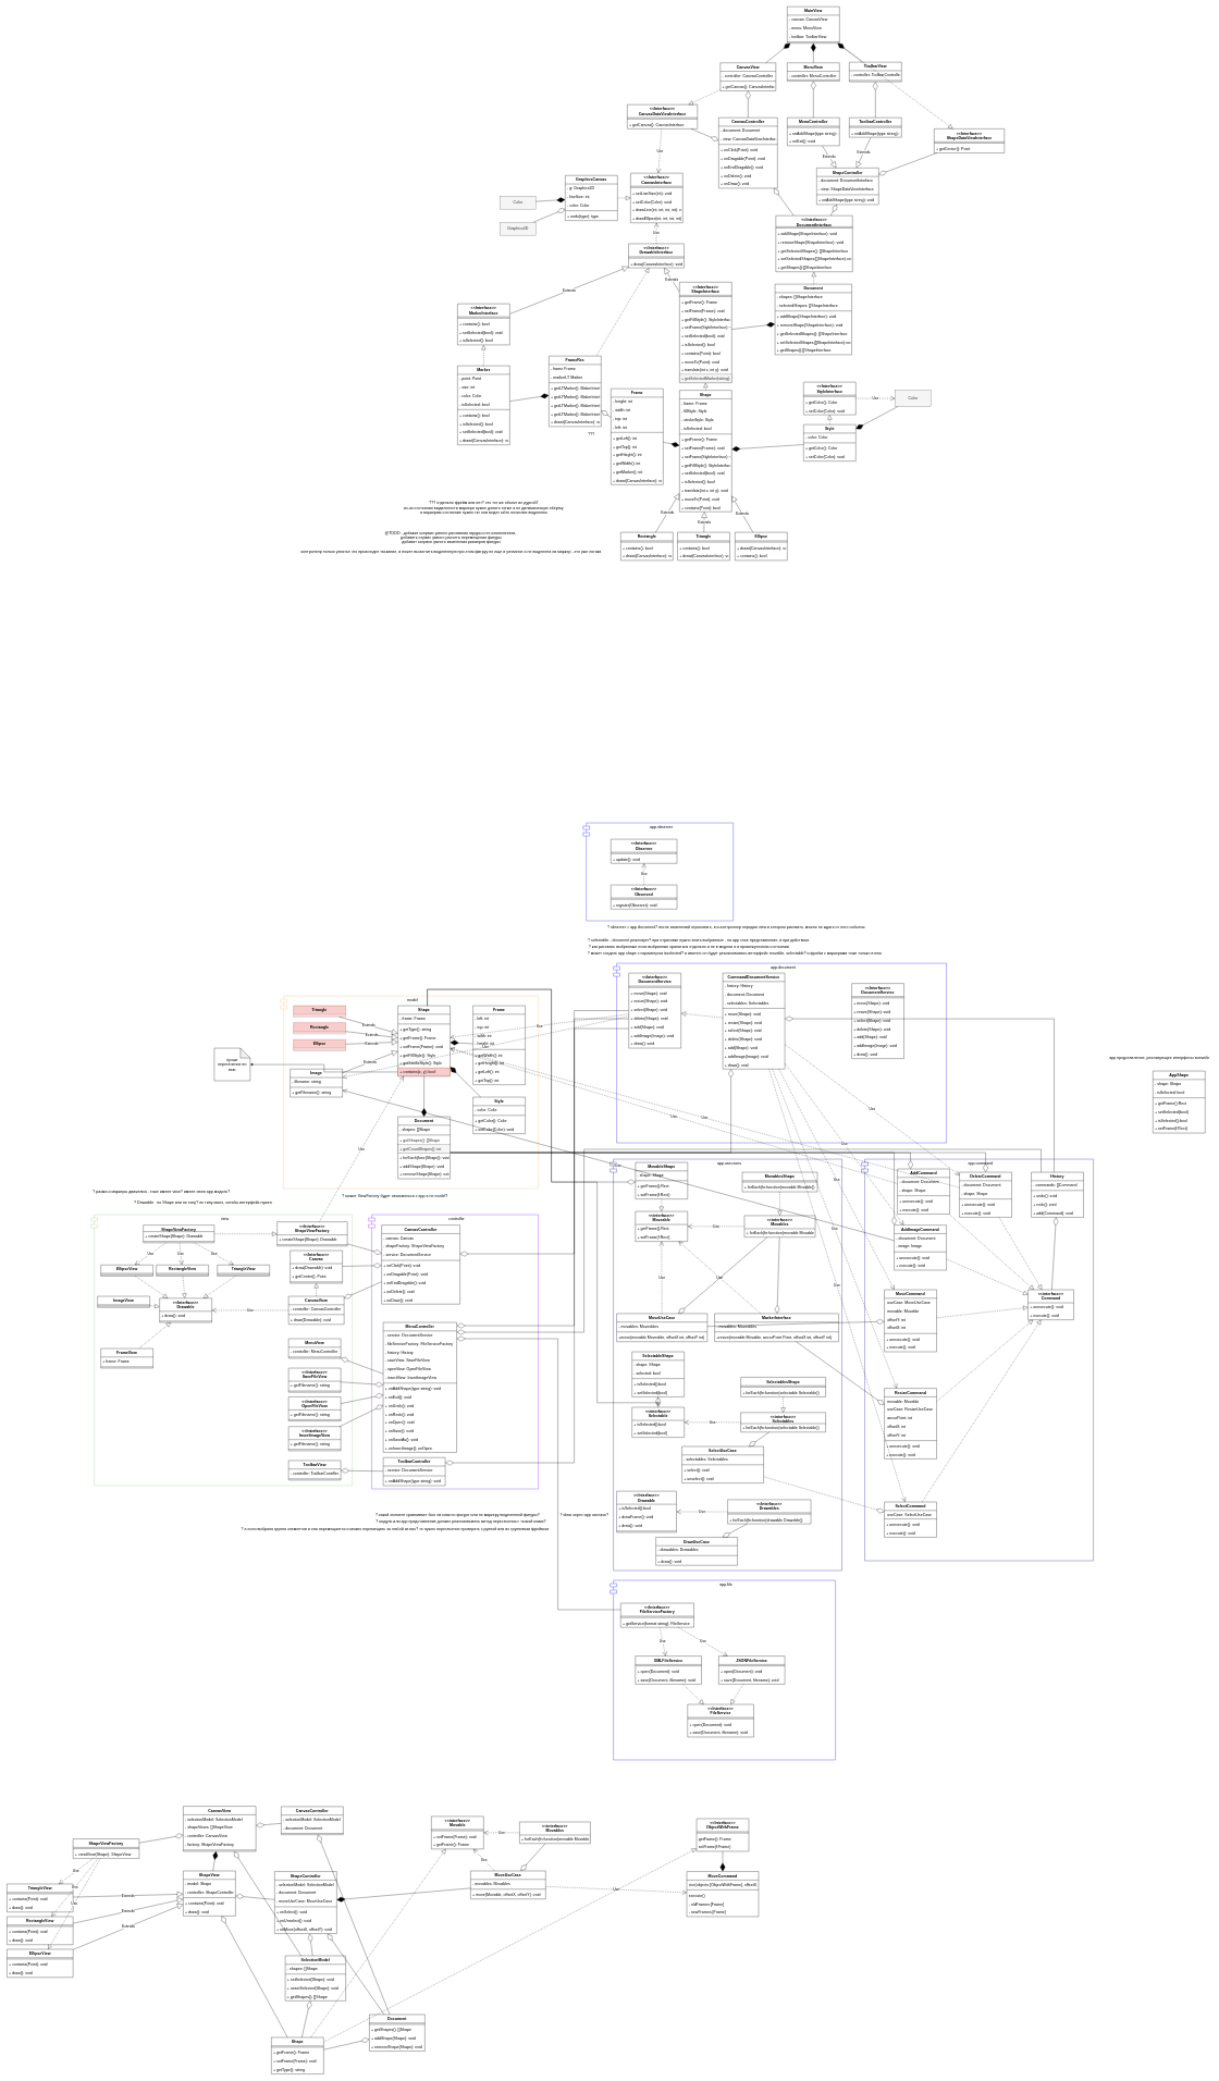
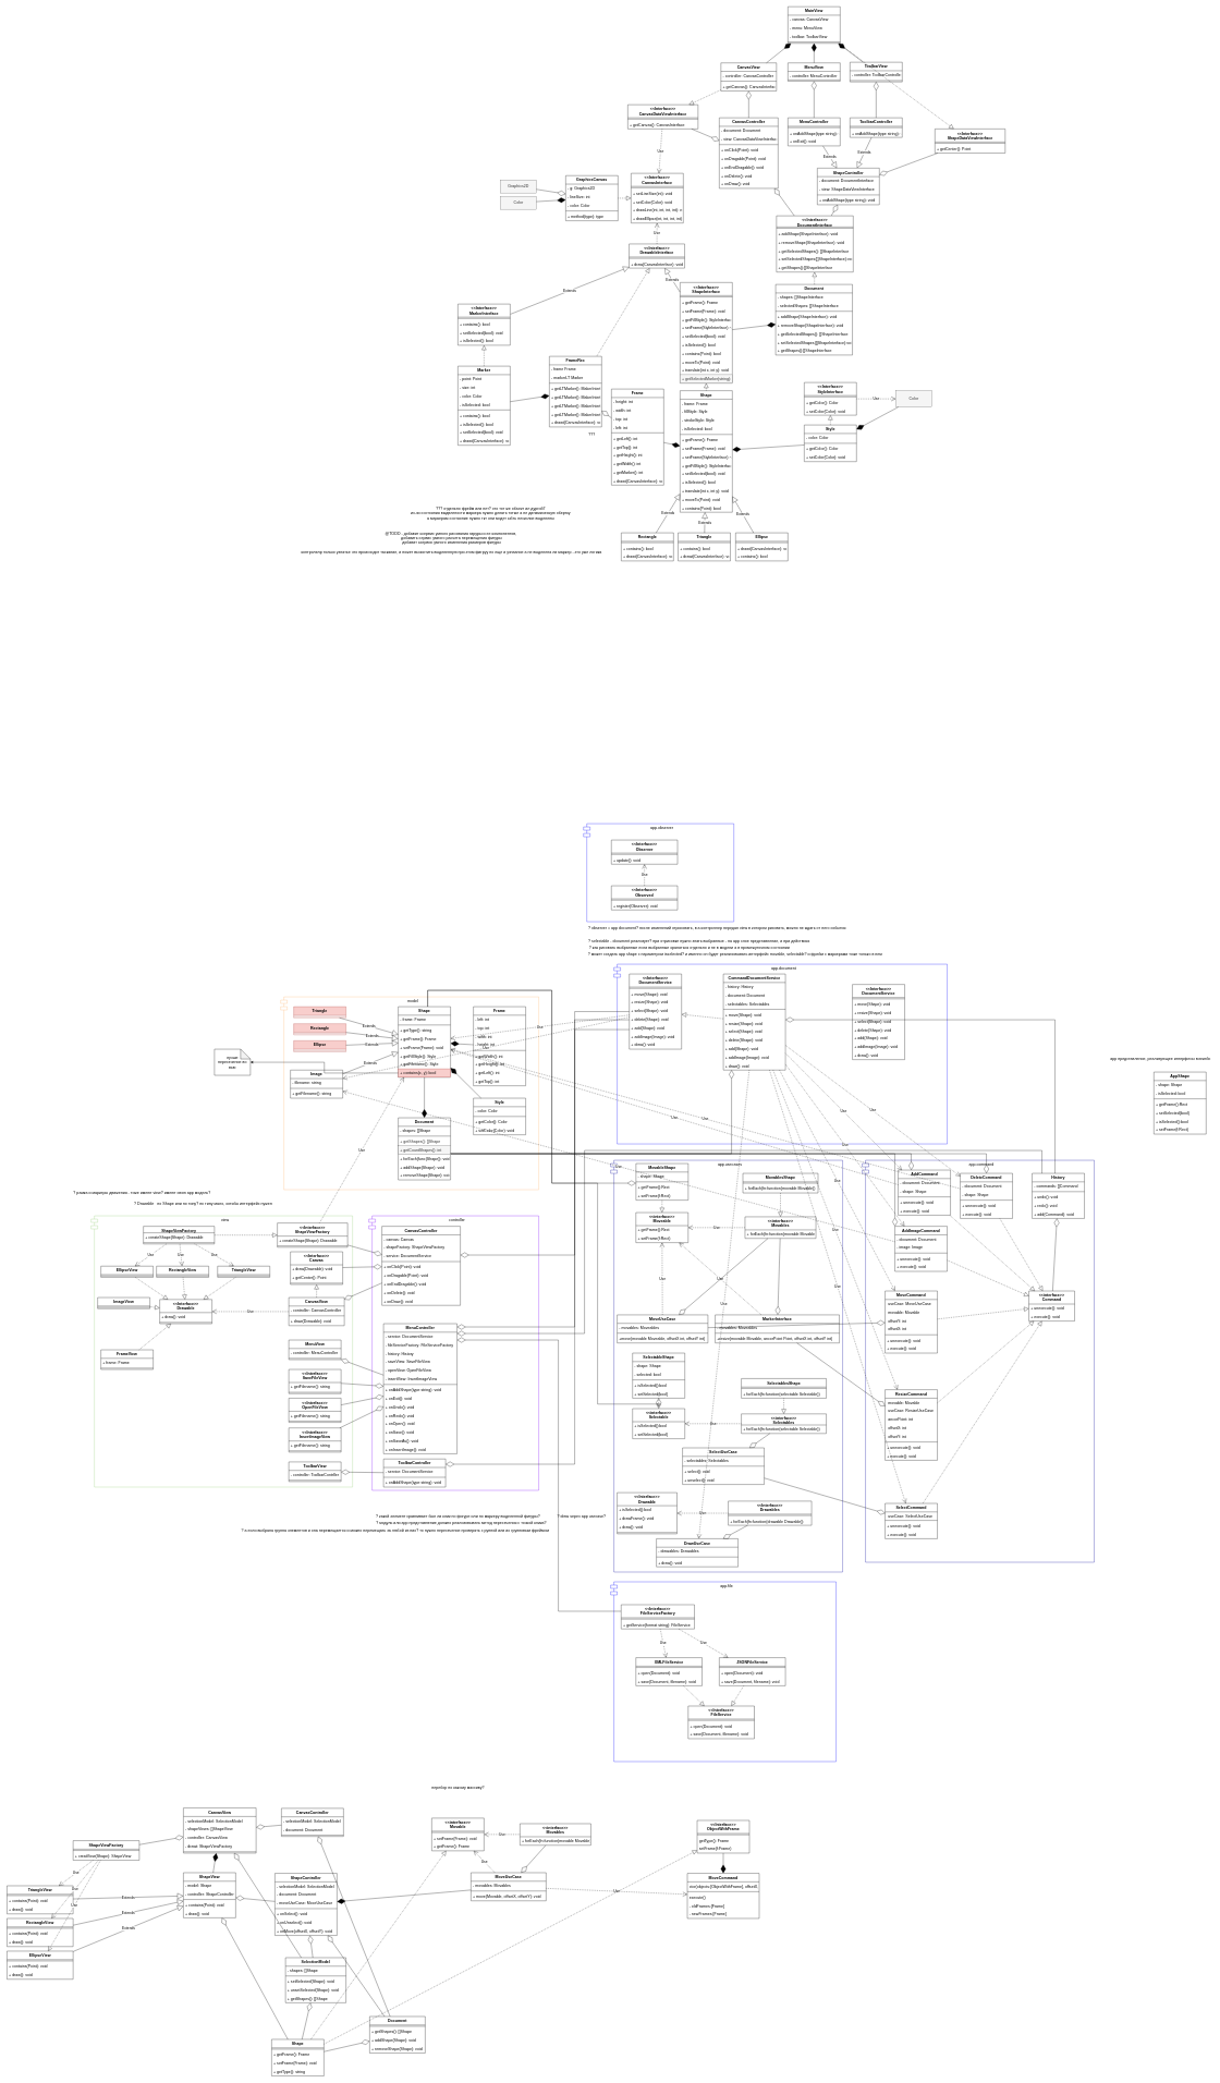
- <mxCell id="118" value="+ undo(type): type" style="text;strokeColor=none;fillColor=none;align=left;verticalAlign=top;spacingLeft=4;spacingRight=4;overflow=hidden;rotatable=0;points=[[0,0.5],[1,0.5]];portConstraint=eastwest;" parent="113" vertex="1"><mxGeometry y="112" width="160" height="26" as="geometry" /></mxCell>
+ <mxCell id="118" value="+ method(type): type" style="text;strokeColor=none;fillColor=none;align=left;verticalAlign=top;spacingLeft=4;spacingRight=4;overflow=hidden;rotatable=0;points=[[0,0.5],[1,0.5]];portConstraint=eastwest;" parent="113" vertex="1"><mxGeometry y="112" width="160" height="26" as="geometry" /></mxCell>
- <mxCell id="149" value="Graphics2D" style="html=1;fillColor=#f5f5f5;fontColor=#333333;strokeColor=#666666;" parent="1" vertex="1"><mxGeometry x="1530" y="680" width="110" height="40" as="geometry" /></mxCell>
+ <mxCell id="149" value="Graphics2D" style="html=1;fillColor=#f5f5f5;fontColor=#333333;strokeColor=#666666;" parent="1" vertex="1"><mxGeometry x="1530" y="550" width="110" height="40" as="geometry" /></mxCell>
- <mxCell id="178" value="??? отдельно фрейм или нет? это тот же объект ил дургой7&lt;br&gt;из-зи состояния выдвлености маркера нужно делать тотже а не динамическую обертку&lt;br&gt;а маркерам состяоние нужно ткт они модет ыбть несколие выделены" style="text;html=1;align=center;verticalAlign=middle;resizable=0;points=[];autosize=1;strokeColor=none;fillColor=none;" parent="1" vertex="1"><mxGeometry x="1230" y="1530" width="500" height="50" as="geometry" /></mxCell>
+ <mxCell id="178" value="??? отдельно фрейм или нет? это тот же объект ил дургой7&lt;br&gt;из-зи состояния выдвлености маркера нужно делать тотже а не динамическую обертку&lt;br&gt;а маркерам состяоние нужно ткт они модет ыбть несколие выделены" style="text;html=1;align=center;verticalAlign=middle;resizable=0;points=[];autosize=1;strokeColor=none;fillColor=none;" parent="1" vertex="1"><mxGeometry x="1250" y="1545" width="500" height="50" as="geometry" /></mxCell>
- <mxCell id="561" value="? observer = app document? после изменений отрисовать, в а контроллер передан view в котором рисовать, можно не ждать от него события" style="text;html=1;align=center;verticalAlign=middle;resizable=0;points=[];autosize=1;strokeColor=none;fillColor=none;" parent="1" vertex="1"><mxGeometry x="1852.5" y="2830" width="800" height="20" as="geometry" /></mxCell>
+ <mxCell id="561" value="? observer = app document? после изменений отрисовать, в а контроллер передан view в котором рисовать, можно не ждать от него события" style="text;html=1;align=center;verticalAlign=middle;resizable=0;points=[];autosize=1;strokeColor=none;fillColor=none;" parent="1" vertex="1"><mxGeometry x="1792.5" y="2830" width="800" height="20" as="geometry" /></mxCell>
- <mxCell id="232" value="+ getStrokeStyle(): Style" style="text;strokeColor=none;fillColor=none;align=left;verticalAlign=top;spacingLeft=4;spacingRight=4;overflow=hidden;rotatable=0;points=[[0,0.5],[1,0.5]];portConstraint=eastwest;" parent="225" vertex="1"><mxGeometry y="164" width="160" height="26" as="geometry" /></mxCell>
+ <mxCell id="232" value="+ getFilename(): Style" style="text;strokeColor=none;fillColor=none;align=left;verticalAlign=top;spacingLeft=4;spacingRight=4;overflow=hidden;rotatable=0;points=[[0,0.5],[1,0.5]];portConstraint=eastwest;" parent="225" vertex="1"><mxGeometry y="164" width="160" height="26" as="geometry" /></mxCell>
- <mxCell id="576" value="лучше пересечение во вью" style="shape=note;whiteSpace=wrap;html=1;backgroundOutline=1;darkOpacity=0.05;strokeColor=default;fillColor=none;" parent="1" vertex="1"><mxGeometry x="655" y="3210" width="110" height="100" as="geometry" /></mxCell>
+ <mxCell id="576" value="лучше пересечение во вью" style="shape=note;whiteSpace=wrap;html=1;backgroundOutline=1;darkOpacity=0.05;strokeColor=default;fillColor=none;" parent="1" vertex="1"><mxGeometry x="655" y="3210" width="110" height="80" as="geometry" /></mxCell>
+ <mxCell id="442" value="Use" style="endArrow=open;endSize=12;dashed=1;html=1;rounded=0;" parent="1" source="428" target="414" edge="1"><mxGeometry width="160" relative="1" as="geometry"><mxPoint x="2557.5" y="4330" as="sourcePoint" /><mxPoint x="2717.5" y="4330" as="targetPoint" /></mxGeometry></mxCell>
- <mxCell id="521" value="? рамка и маркеры движения - тоже имеют view? имеют свою app модель?" style="text;html=1;align=center;verticalAlign=middle;resizable=0;points=[];autosize=1;strokeColor=none;fillColor=none;" parent="1" vertex="1"><mxGeometry x="272.5" y="3640" width="440" height="20" as="geometry" /></mxCell>
+ <mxCell id="521" value="? рамка и маркеры движения - тоже имеют view? имеют свою app модель?" style="text;html=1;align=center;verticalAlign=middle;resizable=0;points=[];autosize=1;strokeColor=none;fillColor=none;" parent="1" vertex="1"><mxGeometry x="212.5" y="3640" width="440" height="20" as="geometry" /></mxCell>
- <mxCell id="562" value="? может ViewFactory будет связываться с app а не model?" style="text;html=1;align=center;verticalAlign=middle;resizable=0;points=[];autosize=1;strokeColor=none;fillColor=none;" parent="1" vertex="1"><mxGeometry x="1037.5" y="3652" width="340" height="20" as="geometry" /></mxCell>
- <mxCell id="525" value="Use" style="endArrow=open;endSize=12;dashed=0;html=1;rounded=0;" parent="1" source="499" target="494" edge="1"><mxGeometry width="160" relative="1" as="geometry"><mxPoint x="1934.5" y="3122.293" as="sourcePoint" /><mxPoint x="1067.5" y="3309.707" as="targetPoint" /></mxGeometry></mxCell>
+ <mxCell id="525" value="Use" style="endArrow=open;endSize=12;dashed=1;html=1;rounded=0;" parent="1" source="499" target="494" edge="1"><mxGeometry width="160" relative="1" as="geometry"><mxPoint x="1934.5" y="3122.293" as="sourcePoint" /><mxPoint x="1067.5" y="3309.707" as="targetPoint" /></mxGeometry></mxCell>
+ <mxCell id="543" value="Use" style="endArrow=open;endSize=12;dashed=1;html=1;rounded=0;" parent="1" source="428" target="536" edge="1"><mxGeometry width="160" relative="1" as="geometry"><mxPoint x="2412.5" y="3208.183" as="sourcePoint" /><mxPoint x="1827.5" y="4490" as="targetPoint" /></mxGeometry></mxCell>
- <mxCell id="327" value="+ onInsertImage(): onOpen&#10; " style="text;strokeColor=none;fillColor=none;align=left;verticalAlign=top;spacingLeft=4;spacingRight=4;overflow=hidden;rotatable=0;points=[[0,0.5],[1,0.5]];portConstraint=eastwest;" parent="312" vertex="1"><mxGeometry y="372" width="225" height="26" as="geometry" /></mxCell>
+ <mxCell id="327" value="+ onInsertImage(): void&#10; " style="text;strokeColor=none;fillColor=none;align=left;verticalAlign=top;spacingLeft=4;spacingRight=4;overflow=hidden;rotatable=0;points=[[0,0.5],[1,0.5]];portConstraint=eastwest;" parent="312" vertex="1"><mxGeometry y="372" width="225" height="26" as="geometry" /></mxCell>
- <mxCell id="447" value="" style="endArrow=diamondThin;endFill=0;endSize=24;html=1;rounded=0;dashed=1;" parent="1" source="290" target="399" edge="1"><mxGeometry width="160" relative="1" as="geometry"><mxPoint x="2567.5" y="4430" as="sourcePoint" /><mxPoint x="2727.5" y="4430" as="targetPoint" /></mxGeometry></mxCell>
+ <mxCell id="447" value="" style="endArrow=diamondThin;endFill=0;endSize=24;html=1;rounded=0;" parent="1" source="290" target="399" edge="1"><mxGeometry width="160" relative="1" as="geometry"><mxPoint x="2567.5" y="4430" as="sourcePoint" /><mxPoint x="2727.5" y="4430" as="targetPoint" /></mxGeometry></mxCell>
- <mxCell id="542" value="? draw через app usecase?" style="text;html=1;align=center;verticalAlign=middle;resizable=0;points=[];autosize=1;strokeColor=none;fillColor=none;" parent="1" vertex="1"><mxGeometry x="1707.5" y="4630" width="160" height="20" as="geometry" /></mxCell>
+ <mxCell id="542" value="? draw через app usecase?" style="text;html=1;align=center;verticalAlign=middle;resizable=0;points=[];autosize=1;strokeColor=none;fillColor=none;" parent="1" vertex="1"><mxGeometry x="1697.5" y="4630" width="160" height="20" as="geometry" /></mxCell>
+ <mxCell id="678" value="перебор по какому массиву?" style="text;html=1;align=center;verticalAlign=middle;resizable=0;points=[];autosize=1;strokeColor=none;fillColor=none;" parent="1" vertex="1"><mxGeometry x="1310" y="5460" width="180" height="20" as="geometry" /></mxCell>
- <mxCell id="586" value="getFrame(): Frame" style="text;strokeColor=none;fillColor=none;align=left;verticalAlign=top;spacingLeft=4;spacingRight=4;overflow=hidden;rotatable=0;points=[[0,0.5],[1,0.5]];portConstraint=eastwest;" parent="584" vertex="1"><mxGeometry y="48" width="160" height="26" as="geometry" /></mxCell>
+ <mxCell id="586" value="getType(): Frame" style="text;strokeColor=none;fillColor=none;align=left;verticalAlign=top;spacingLeft=4;spacingRight=4;overflow=hidden;rotatable=0;points=[[0,0.5],[1,0.5]];portConstraint=eastwest;" parent="584" vertex="1"><mxGeometry y="48" width="160" height="26" as="geometry" /></mxCell>
- <mxCell id="605" value="- factory: ShapeViewFactory" style="text;strokeColor=none;fillColor=none;align=left;verticalAlign=top;spacingLeft=4;spacingRight=4;overflow=hidden;rotatable=0;points=[[0,0.5],[1,0.5]];portConstraint=eastwest;" parent="601" vertex="1"><mxGeometry y="104" width="222.5" height="26" as="geometry" /></mxCell>
+ <mxCell id="605" value="- drawt: ShapeViewFactory" style="text;strokeColor=none;fillColor=none;align=left;verticalAlign=top;spacingLeft=4;spacingRight=4;overflow=hidden;rotatable=0;points=[[0,0.5],[1,0.5]];portConstraint=eastwest;" parent="601" vertex="1"><mxGeometry y="104" width="222.5" height="26" as="geometry" /></mxCell>
